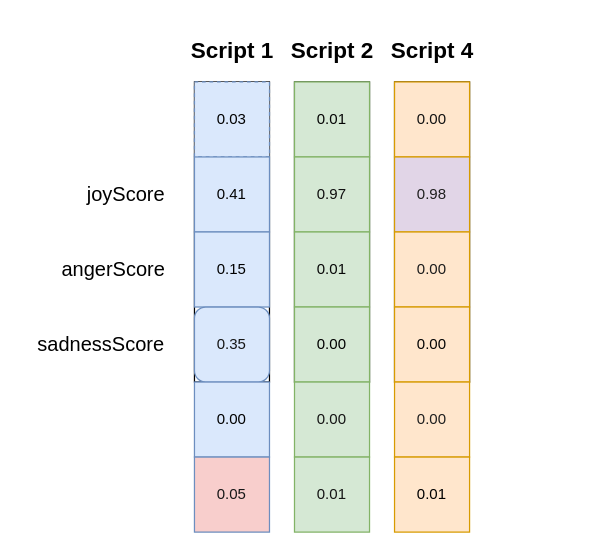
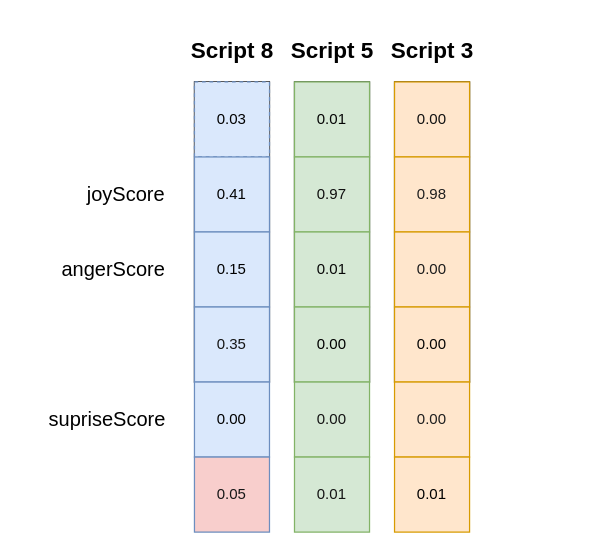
- <mxCell id="13" value="&lt;font style=&quot;font-size: 18px;&quot;&gt;&lt;b&gt;Script 1&lt;/b&gt;&lt;/font&gt;" style="text;html=1;align=center;verticalAlign=middle;resizable=0;points=[];autosize=1;strokeColor=none;fillColor=none;" parent="1" vertex="1"><mxGeometry x="140" y="20" width="90" height="40" as="geometry" /></mxCell>
+ <mxCell id="13" value="&lt;font style=&quot;font-size: 18px;&quot;&gt;&lt;b&gt;Script 8&lt;/b&gt;&lt;/font&gt;" style="text;html=1;align=center;verticalAlign=middle;resizable=0;points=[];autosize=1;strokeColor=none;fillColor=none;" parent="1" vertex="1"><mxGeometry x="140" y="20" width="90" height="40" as="geometry" /></mxCell>
- <mxCell id="21" value="&lt;font style=&quot;font-size: 18px;&quot;&gt;&lt;b&gt;Script 2&lt;/b&gt;&lt;/font&gt;" style="text;html=1;align=center;verticalAlign=middle;resizable=0;points=[];autosize=1;strokeColor=none;fillColor=none;" parent="1" vertex="1"><mxGeometry x="220" y="20" width="90" height="40" as="geometry" /></mxCell>
+ <mxCell id="21" value="&lt;font style=&quot;font-size: 18px;&quot;&gt;&lt;b&gt;Script 5&lt;/b&gt;&lt;/font&gt;" style="text;html=1;align=center;verticalAlign=middle;resizable=0;points=[];autosize=1;strokeColor=none;fillColor=none;" parent="1" vertex="1"><mxGeometry x="220" y="20" width="90" height="40" as="geometry" /></mxCell>
- <mxCell id="29" value="&lt;font style=&quot;font-size: 18px;&quot;&gt;&lt;b&gt;Script 4&lt;/b&gt;&lt;/font&gt;" style="text;html=1;align=center;verticalAlign=middle;resizable=0;points=[];autosize=1;strokeColor=none;fillColor=none;" parent="1" vertex="1"><mxGeometry x="300" y="20" width="90" height="40" as="geometry" /></mxCell>
+ <mxCell id="29" value="&lt;font style=&quot;font-size: 18px;&quot;&gt;&lt;b&gt;Script 3&lt;/b&gt;&lt;/font&gt;" style="text;html=1;align=center;verticalAlign=middle;resizable=0;points=[];autosize=1;strokeColor=none;fillColor=none;" parent="1" vertex="1"><mxGeometry x="300" y="20" width="90" height="40" as="geometry" /></mxCell>
- <mxCell id="24" value="&lt;font color=&quot;#1f1f1f&quot;&gt;0.98&lt;/font&gt;" style="whiteSpace=wrap;html=1;aspect=fixed;fillColor=#e1d5e7;strokeColor=#d79b00;" parent="1" vertex="1"><mxGeometry x="315" y="125" width="60" height="60" as="geometry" /></mxCell>
+ <mxCell id="24" value="&lt;font color=&quot;#1f1f1f&quot;&gt;0.98&lt;/font&gt;" style="whiteSpace=wrap;html=1;aspect=fixed;fillColor=#ffe6cc;strokeColor=#d79b00;" parent="1" vertex="1"><mxGeometry x="315" y="125" width="60" height="60" as="geometry" /></mxCell>
- <mxCell id="11" value="&lt;font style=&quot;font-size: 16px;&quot;&gt;sadnessScore&lt;/font&gt;" style="text;html=1;align=center;verticalAlign=middle;resizable=0;points=[];autosize=1;strokeColor=none;fillColor=none;" parent="1" vertex="1"><mxGeometry x="20" y="260" width="120" height="30" as="geometry" /></mxCell>
- <mxCell id="7" value="&lt;font color=&quot;#141414&quot;&gt;0.35&lt;/font&gt;" style="whiteSpace=wrap;html=1;aspect=fixed;fillColor=#dae8fc;strokeColor=#6c8ebf;rounded=1;" parent="1" vertex="1"><mxGeometry x="155" y="245" width="60" height="60" as="geometry" /></mxCell>
+ <mxCell id="7" value="&lt;font color=&quot;#141414&quot;&gt;0.35&lt;/font&gt;" style="whiteSpace=wrap;html=1;aspect=fixed;fillColor=#dae8fc;strokeColor=#6c8ebf;" parent="1" vertex="1"><mxGeometry x="155" y="245" width="60" height="60" as="geometry" /></mxCell>
+ <mxCell id="12" value="&lt;font style=&quot;font-size: 16px;&quot;&gt;supriseScore&lt;/font&gt;" style="text;html=1;align=center;verticalAlign=middle;resizable=0;points=[];autosize=1;strokeColor=none;fillColor=none;" parent="1" vertex="1"><mxGeometry x="25" y="320" width="120" height="30" as="geometry" /></mxCell>
